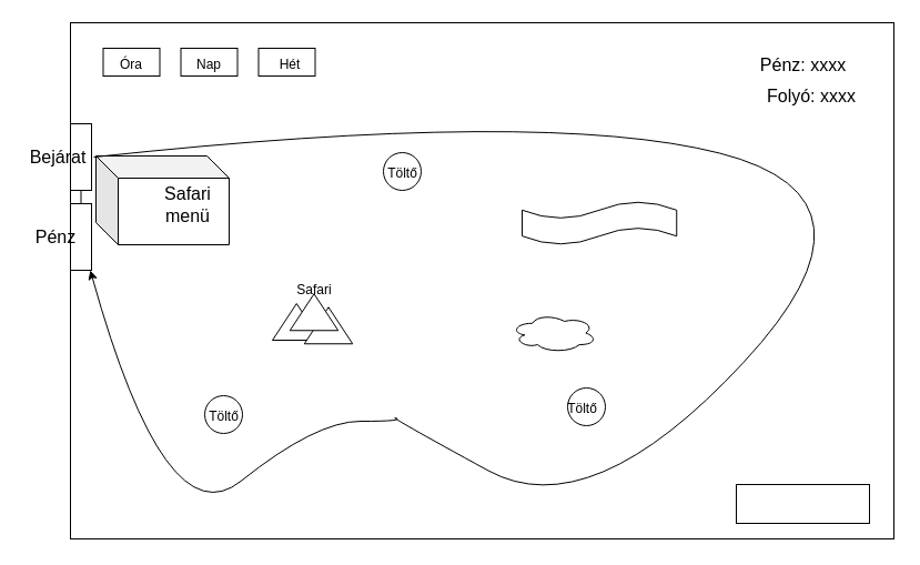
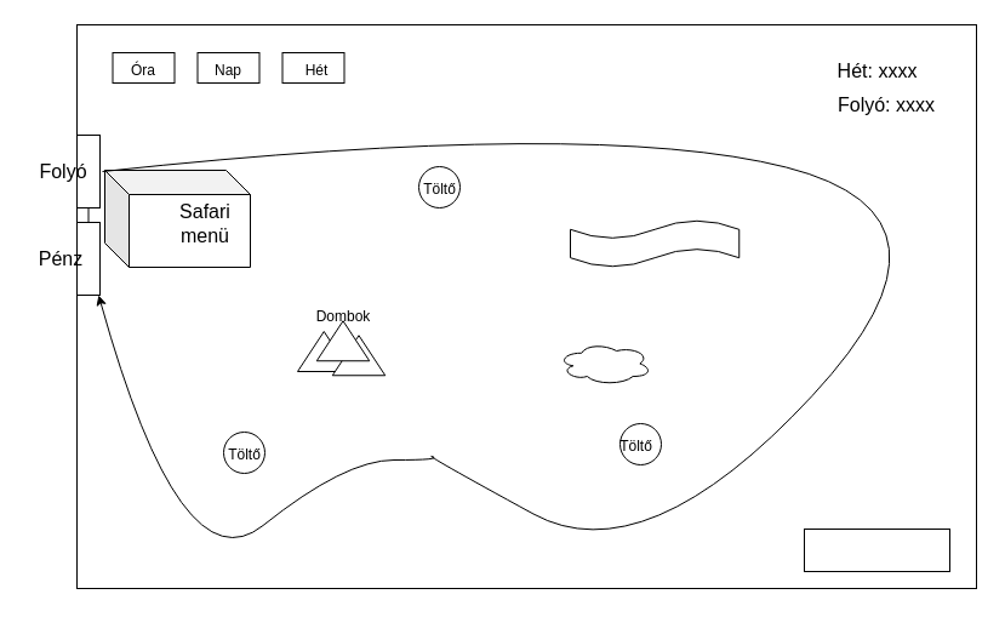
- <mxCell id="11" value="&lt;font style=&quot;font-size: 16px;&quot;&gt;Pénz: xxxx&lt;/font&gt;" style="text;html=1;align=center;verticalAlign=middle;whiteSpace=wrap;rounded=0;" vertex="1" parent="1"><mxGeometry x="671.5" y="43" width="103" height="30" as="geometry" /></mxCell>
+ <mxCell id="11" value="&lt;font style=&quot;font-size: 16px;&quot;&gt;Hét: xxxx&lt;/font&gt;" style="text;html=1;align=center;verticalAlign=middle;whiteSpace=wrap;rounded=0;" vertex="1" parent="1"><mxGeometry x="671.5" y="43" width="103" height="30" as="geometry" /></mxCell>
- <mxCell id="14" value="&lt;font style=&quot;font-size: 16px;&quot;&gt;Bejárat&lt;/font&gt;" style="text;html=1;align=center;verticalAlign=middle;whiteSpace=wrap;rounded=0;" vertex="1" parent="1"><mxGeometry x="22" y="126" width="60" height="30" as="geometry" /></mxCell>
+ <mxCell id="14" value="&lt;font style=&quot;font-size: 16px;&quot;&gt;Folyó&lt;/font&gt;" style="text;html=1;align=center;verticalAlign=middle;whiteSpace=wrap;rounded=0;" vertex="1" parent="1"><mxGeometry x="22" y="126" width="60" height="30" as="geometry" /></mxCell>
- <mxCell id="30" value="Safari" style="text;html=1;align=center;verticalAlign=middle;whiteSpace=wrap;rounded=0;" vertex="1" parent="1"><mxGeometry x="252.5" y="246" width="60" height="30" as="geometry" /></mxCell>
+ <mxCell id="30" value="Dombok" style="text;html=1;align=center;verticalAlign=middle;whiteSpace=wrap;rounded=0;" vertex="1" parent="1"><mxGeometry x="252.5" y="246" width="60" height="30" as="geometry" /></mxCell>
